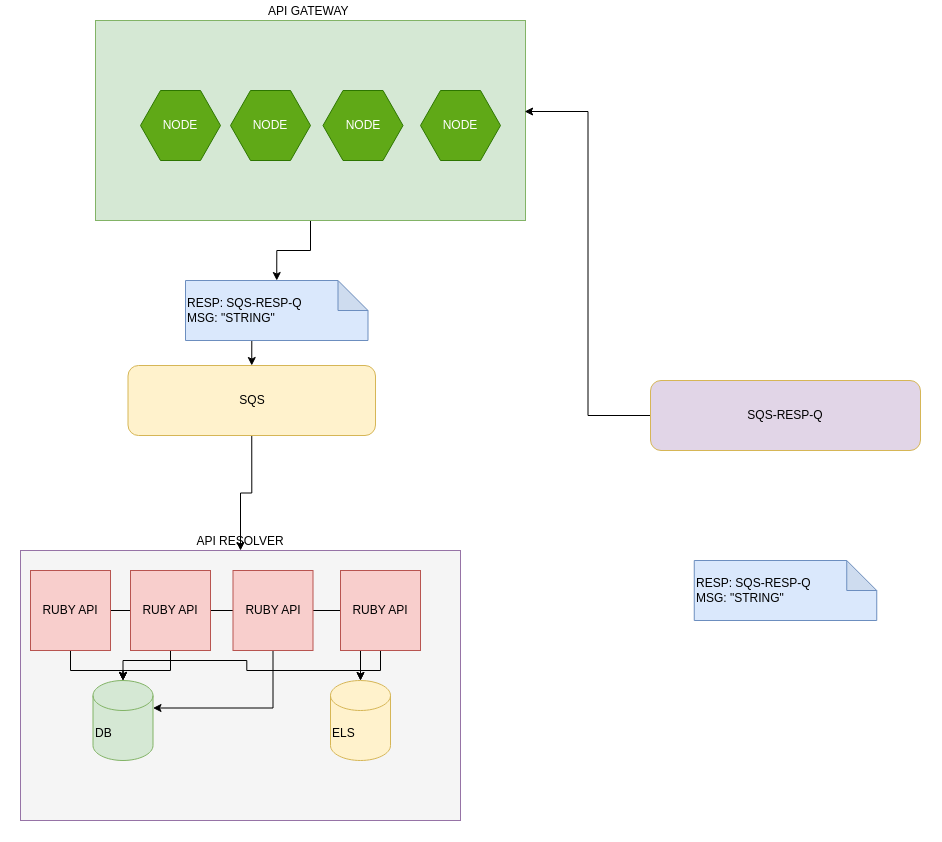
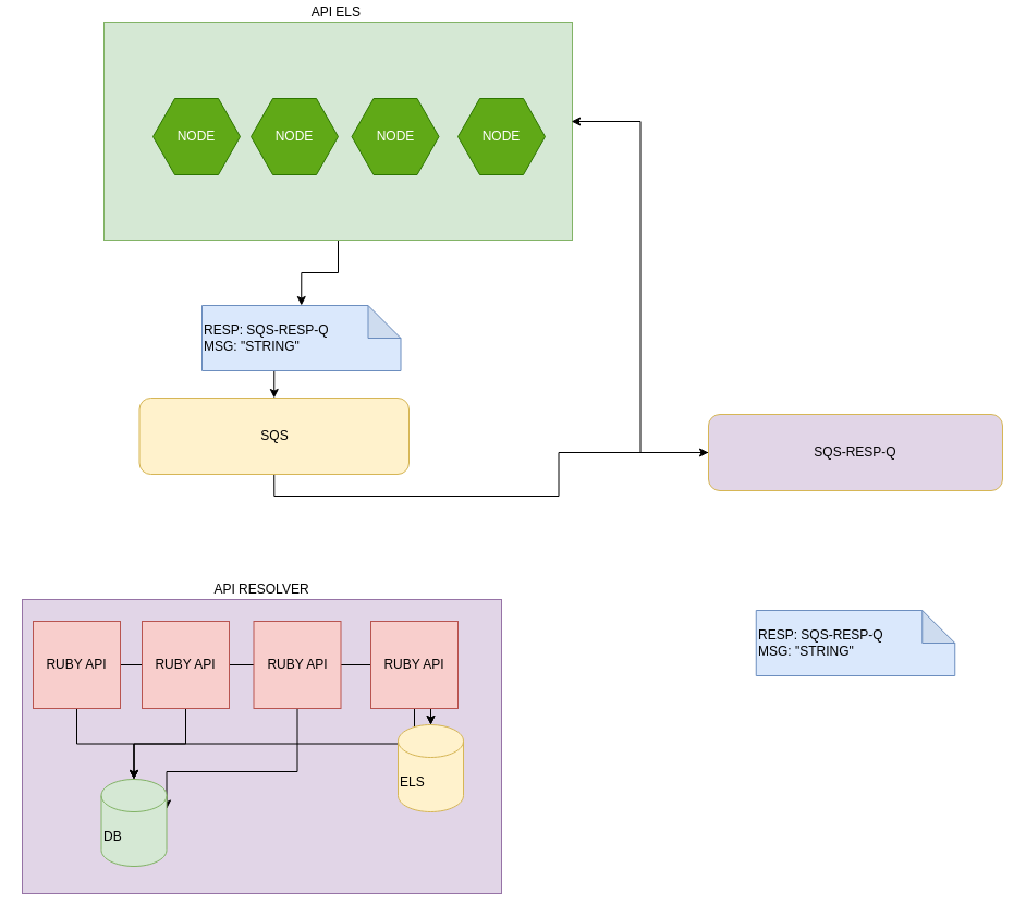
- <mxCell id="3" value="API GATEWAY&amp;nbsp;" style="rounded=0;whiteSpace=wrap;html=1;fillColor=#d5e8d4;strokeColor=#82b366;labelPosition=center;verticalLabelPosition=top;align=center;verticalAlign=bottom;" vertex="1" parent="1"><mxGeometry x="95" y="20" width="430" height="200" as="geometry" /></mxCell>
+ <mxCell id="3" value="API ELS&amp;nbsp;" style="rounded=0;whiteSpace=wrap;html=1;fillColor=#d5e8d4;strokeColor=#82b366;labelPosition=center;verticalLabelPosition=top;align=center;verticalAlign=bottom;" vertex="1" parent="1"><mxGeometry x="95" y="20" width="430" height="200" as="geometry" /></mxCell>
- <mxCell id="23" style="edgeStyle=orthogonalEdgeStyle;rounded=0;orthogonalLoop=1;jettySize=auto;html=1;exitX=0.5;exitY=1;exitDx=0;exitDy=0;entryX=0.5;entryY=0;entryDx=0;entryDy=0;" edge="1" parent="1" source="24" target="8"><mxGeometry relative="1" as="geometry" /></mxCell>
+ <mxCell id="23" style="edgeStyle=orthogonalEdgeStyle;rounded=0;orthogonalLoop=1;jettySize=auto;html=1;exitX=0.5;exitY=1;exitDx=0;exitDy=0;" edge="1" parent="1" source="24" target="26"><mxGeometry relative="1" as="geometry" /></mxCell>
- <mxCell id="8" value="API RESOLVER" style="rounded=0;whiteSpace=wrap;html=1;align=center;fillColor=#f5f5f5;strokeColor=#9673a6;labelPosition=center;verticalLabelPosition=top;verticalAlign=bottom;" vertex="1" parent="1"><mxGeometry x="20" y="550" width="440" height="270" as="geometry" /></mxCell>
+ <mxCell id="8" value="API RESOLVER" style="rounded=0;whiteSpace=wrap;html=1;align=center;fillColor=#e1d5e7;strokeColor=#9673a6;labelPosition=center;verticalLabelPosition=top;verticalAlign=bottom;" vertex="1" parent="1"><mxGeometry x="20" y="550" width="440" height="270" as="geometry" /></mxCell>
- <mxCell id="19" value="DB" style="shape=cylinder3;whiteSpace=wrap;html=1;boundedLbl=1;backgroundOutline=1;size=15;align=left;fillColor=#d5e8d4;strokeColor=#82b366;" vertex="1" parent="1"><mxGeometry x="92.5" y="680" width="60" height="80" as="geometry" /></mxCell>
+ <mxCell id="19" value="DB" style="shape=cylinder3;whiteSpace=wrap;html=1;boundedLbl=1;backgroundOutline=1;size=15;align=left;fillColor=#d5e8d4;strokeColor=#82b366;" vertex="1" parent="1"><mxGeometry x="92.5" y="715" width="60" height="80" as="geometry" /></mxCell>
- <mxCell id="20" value="ELS" style="shape=cylinder3;whiteSpace=wrap;html=1;boundedLbl=1;backgroundOutline=1;size=15;align=left;fillColor=#fff2cc;strokeColor=#d6b656;" vertex="1" parent="1"><mxGeometry x="330" y="680" width="60" height="80" as="geometry" /></mxCell>
+ <mxCell id="20" value="ELS" style="shape=cylinder3;whiteSpace=wrap;html=1;boundedLbl=1;backgroundOutline=1;size=15;align=left;fillColor=#fff2cc;strokeColor=#d6b656;" vertex="1" parent="1"><mxGeometry x="365" y="665" width="60" height="80" as="geometry" /></mxCell>
